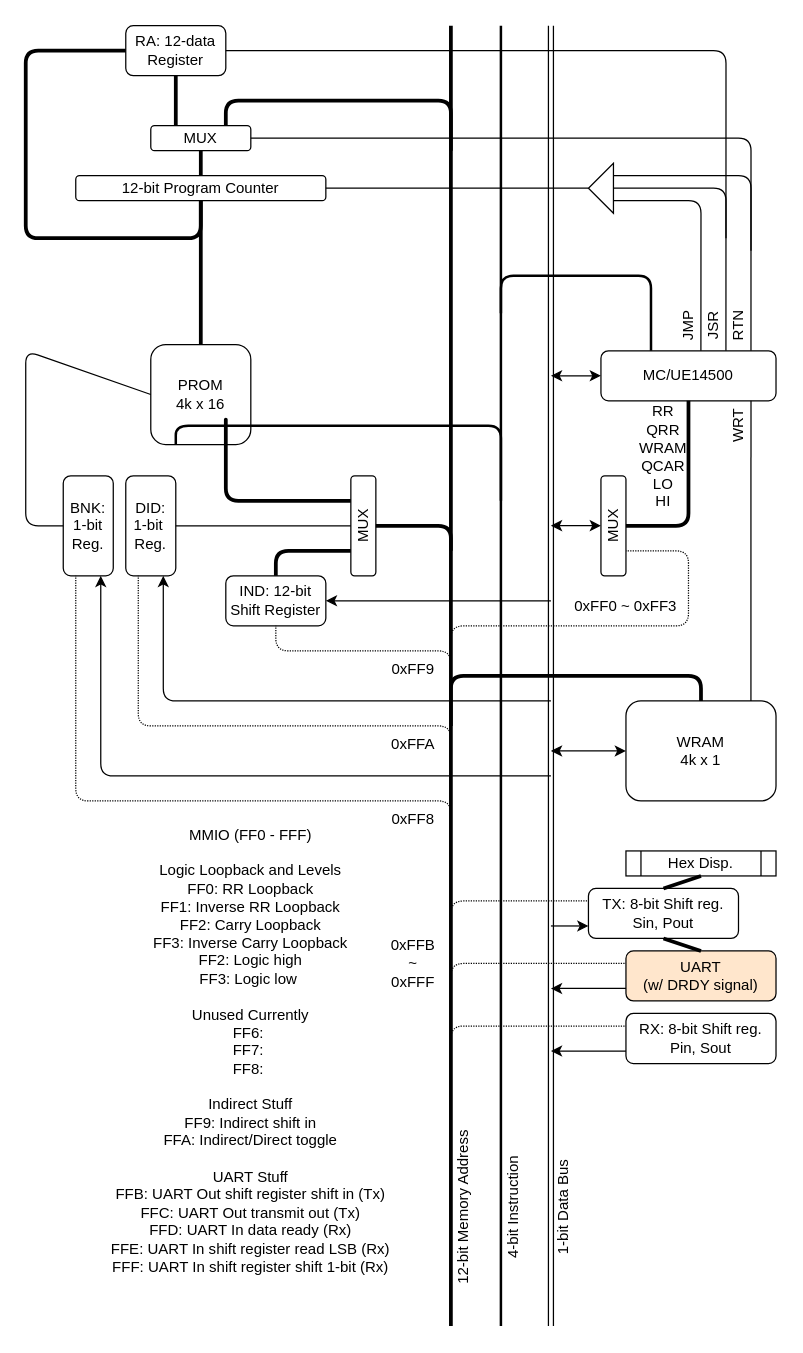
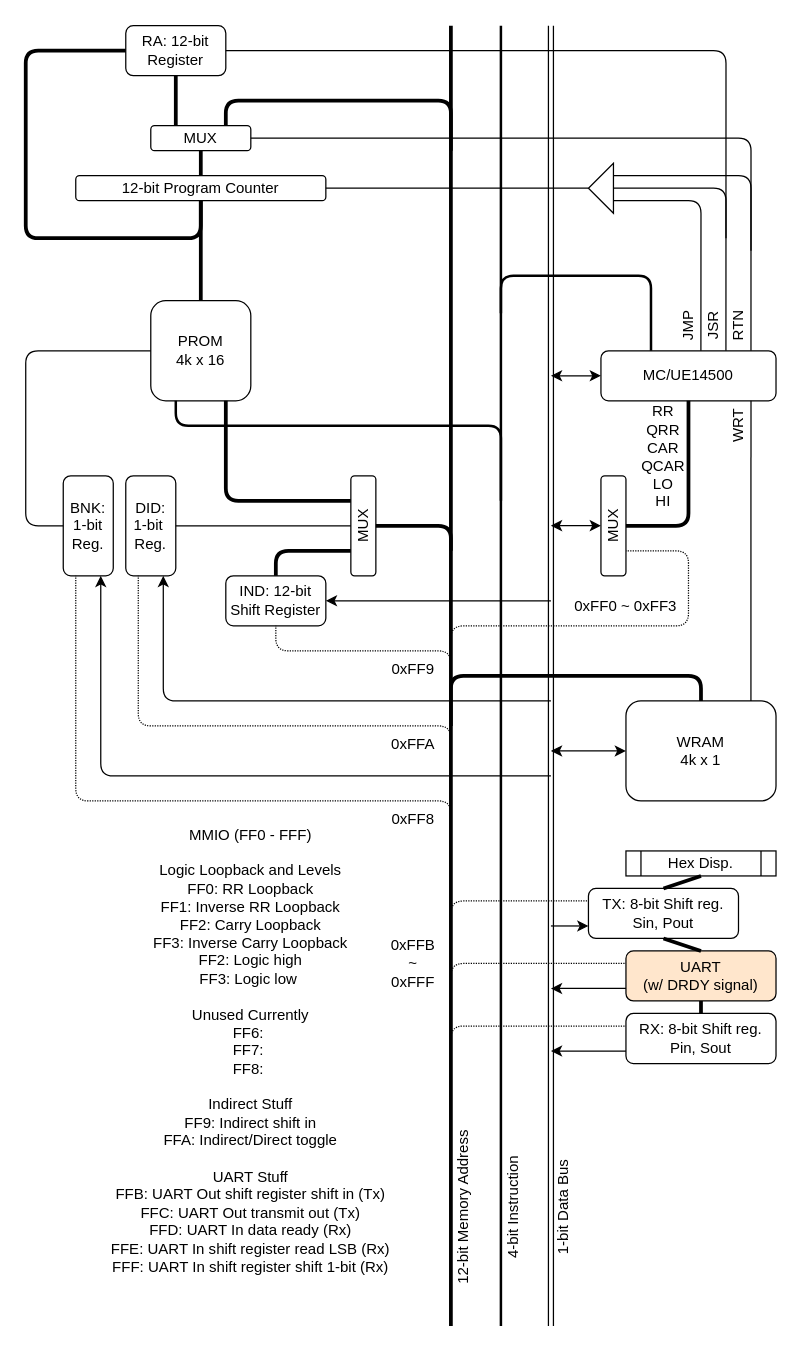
- <mxCell id="5" value="RA: 12-data Register" style="rounded=1;whiteSpace=wrap;html=1;" parent="1" vertex="1"><mxGeometry x="100" y="20" width="80" height="40" as="geometry" /></mxCell>
+ <mxCell id="5" value="RA: 12-bit Register" style="rounded=1;whiteSpace=wrap;html=1;" parent="1" vertex="1"><mxGeometry x="100" y="20" width="80" height="40" as="geometry" /></mxCell>
- <mxCell id="3" value="PROM&lt;br&gt;4k x 16" style="rounded=1;whiteSpace=wrap;html=1;" parent="1" vertex="1"><mxGeometry x="120" y="275" width="80" height="80" as="geometry" /></mxCell>
+ <mxCell id="3" value="PROM&lt;br&gt;4k x 16" style="rounded=1;whiteSpace=wrap;html=1;" parent="1" vertex="1"><mxGeometry x="120" y="240" width="80" height="80" as="geometry" /></mxCell>
- <mxCell id="52" value="RR&lt;br&gt;QRR&lt;br&gt;WRAM&lt;br&gt;QCAR&lt;br&gt;LO&lt;br&gt;HI" style="text;html=1;strokeColor=none;fillColor=none;align=center;verticalAlign=middle;whiteSpace=wrap;rounded=0;" parent="1" vertex="1"><mxGeometry x="500" y="320" width="60" height="90" as="geometry" /></mxCell>
+ <mxCell id="52" value="RR&lt;br&gt;QRR&lt;br&gt;CAR&lt;br&gt;QCAR&lt;br&gt;LO&lt;br&gt;HI" style="text;html=1;strokeColor=none;fillColor=none;align=center;verticalAlign=middle;whiteSpace=wrap;rounded=0;" parent="1" vertex="1"><mxGeometry x="500" y="320" width="60" height="90" as="geometry" /></mxCell>
+ <mxCell id="65" value="" style="endArrow=none;html=1;strokeWidth=3;entryX=0.5;entryY=0;entryDx=0;entryDy=0;exitX=0.5;exitY=1;exitDx=0;exitDy=0;" parent="1" source="63" target="62" edge="1"><mxGeometry width="50" height="50" relative="1" as="geometry"><mxPoint x="570" y="800" as="sourcePoint" /><mxPoint x="600" y="660" as="targetPoint" /></mxGeometry></mxCell>
